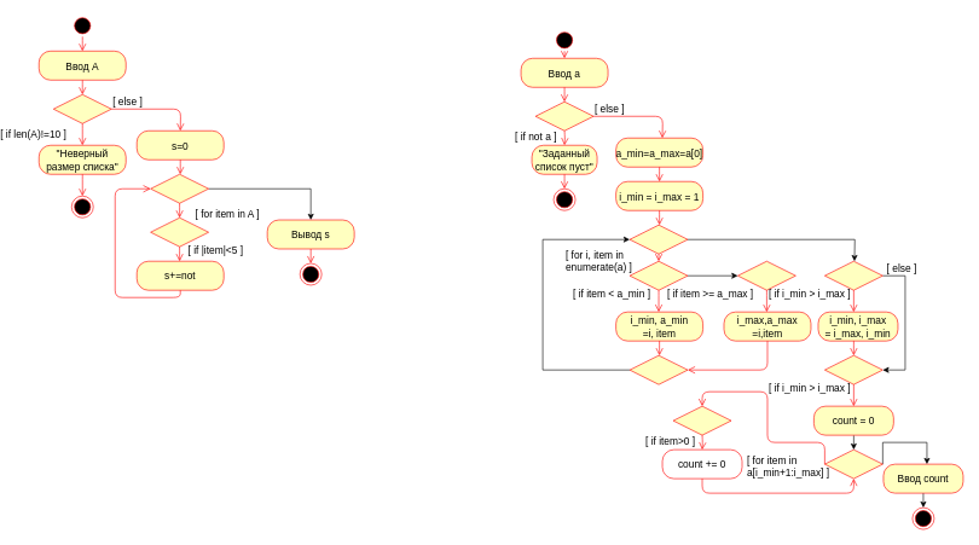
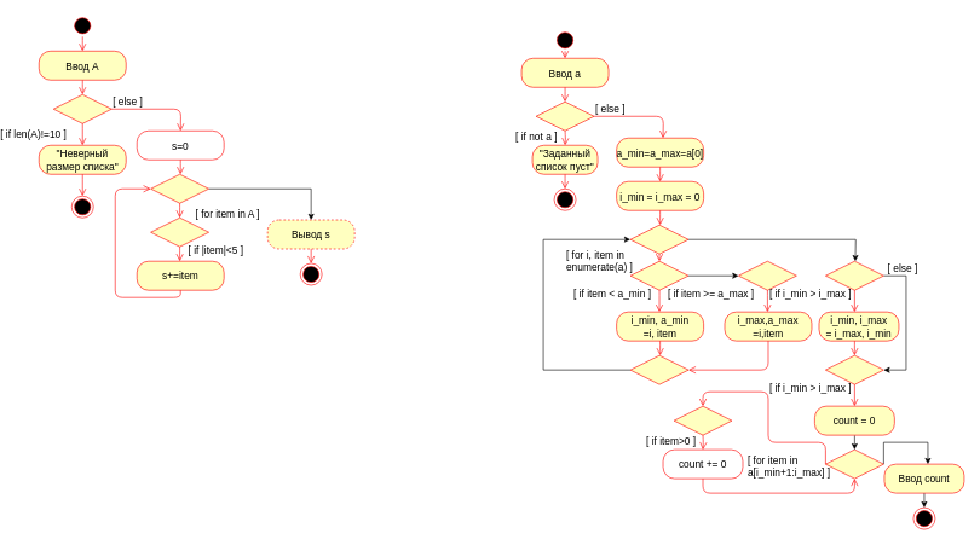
- <mxCell id="12" value="s=0" style="rounded=1;arcSize=40;fillColor=#ffffc0;strokeColor=#ff0000;fontSize=14;labelBackgroundColor=none;" parent="1" vertex="1"><mxGeometry x="155" y="180" width="120" height="40" as="geometry" /></mxCell>
+ <mxCell id="12" value="s=0" style="rounded=1;arcSize=40;fillColor=#ffffff;strokeColor=#ff0000;fontSize=14;labelBackgroundColor=none;" parent="1" vertex="1"><mxGeometry x="155" y="180" width="120" height="40" as="geometry" /></mxCell>
- <mxCell id="36" value="i_min = i_max = 1" style="rounded=1;arcSize=40;fillColor=#ffffc0;strokeColor=#ff0000;fontSize=14;labelBackgroundColor=none;" parent="1" vertex="1"><mxGeometry x="816" y="250" width="120" height="40" as="geometry" /></mxCell>
+ <mxCell id="36" value="i_min = i_max = 0" style="rounded=1;arcSize=40;fillColor=#ffffc0;strokeColor=#ff0000;fontSize=14;labelBackgroundColor=none;" parent="1" vertex="1"><mxGeometry x="816" y="250" width="120" height="40" as="geometry" /></mxCell>
- <mxCell id="21" value="Вывод s" style="rounded=1;arcSize=40;fillColor=#ffffc0;strokeColor=#ff0000;fontSize=14;labelBackgroundColor=none;" parent="1" vertex="1"><mxGeometry x="335" y="303" width="120" height="40" as="geometry" /></mxCell>
+ <mxCell id="21" value="Вывод s" style="rounded=1;arcSize=40;fillColor=#ffffc0;strokeColor=#ff0000;fontSize=14;labelBackgroundColor=none;dashed=1;" parent="1" vertex="1"><mxGeometry x="335" y="303" width="120" height="40" as="geometry" /></mxCell>
- <mxCell id="19" value="s+=not" style="rounded=1;arcSize=40;fillColor=#ffffc0;strokeColor=#ff0000;fontSize=14;labelBackgroundColor=none;" parent="1" vertex="1"><mxGeometry x="155" y="360" width="120" height="40" as="geometry" /></mxCell>
+ <mxCell id="19" value="s+=item" style="rounded=1;arcSize=40;fillColor=#ffffc0;strokeColor=#ff0000;fontSize=14;labelBackgroundColor=none;" parent="1" vertex="1"><mxGeometry x="155" y="360" width="120" height="40" as="geometry" /></mxCell>
